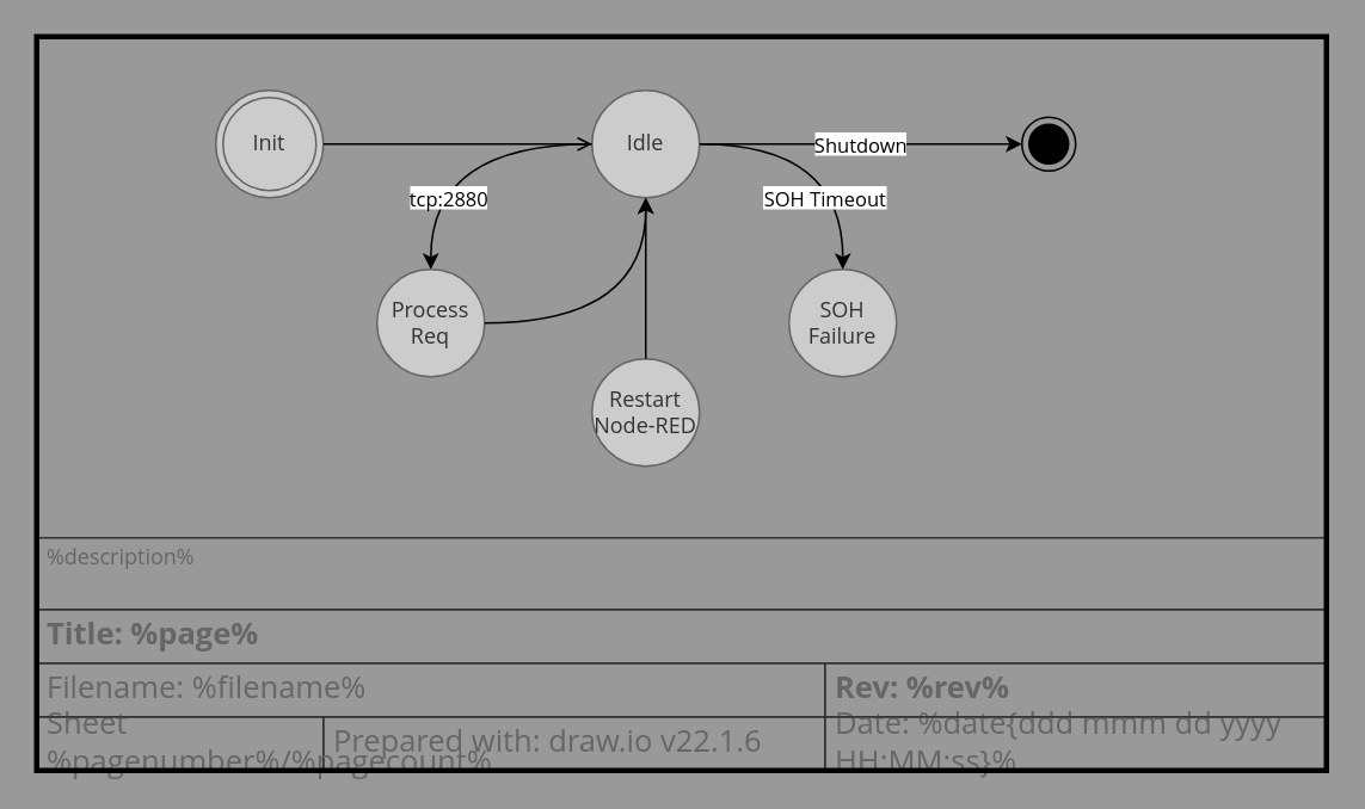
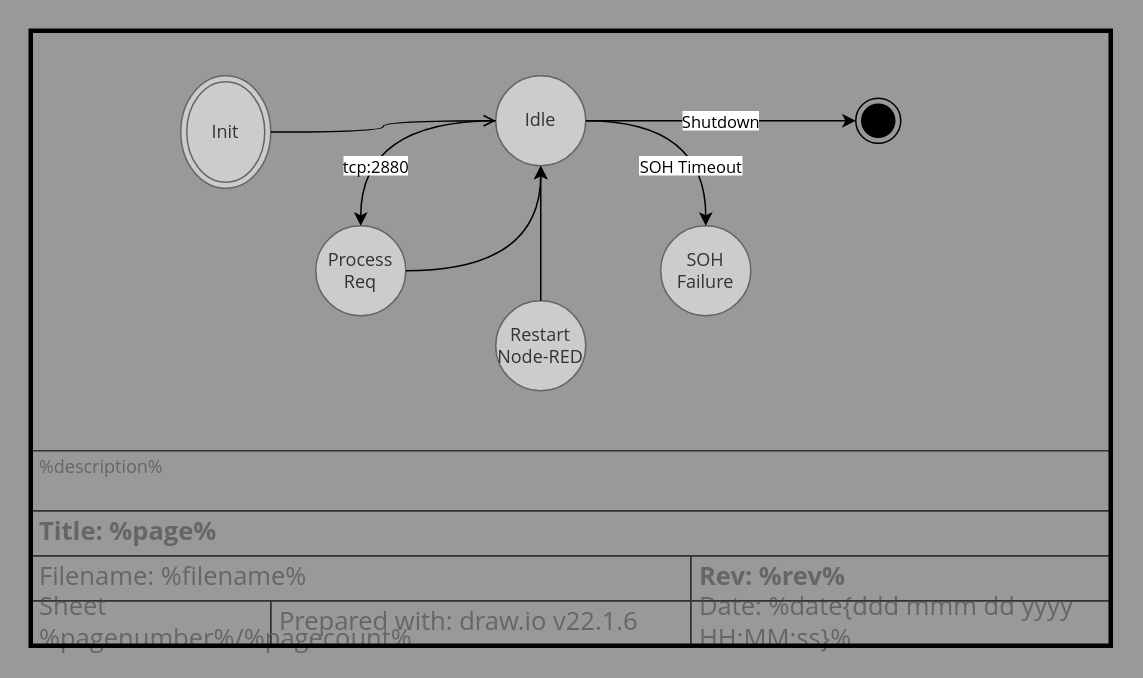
- <mxCell id="15" value="Init" style="ellipse;shape=doubleEllipse;html=1;dashed=0;whiteSpace=wrap;aspect=fixed;fontFamily=Open Sans;fillColor=#CCCCCC;fontColor=#333333;strokeColor=#666666;" vertex="1" parent="11"><mxGeometry x="120" y="50" width="60" height="60" as="geometry" /></mxCell>
+ <mxCell id="15" value="Init" style="ellipse;shape=doubleEllipse;html=1;dashed=0;whiteSpace=wrap;aspect=fixed;fontFamily=Open Sans;fillColor=#CCCCCC;fontColor=#333333;strokeColor=#666666;" vertex="1" parent="11"><mxGeometry x="120" y="50" width="60" height="75" as="geometry" /></mxCell>
